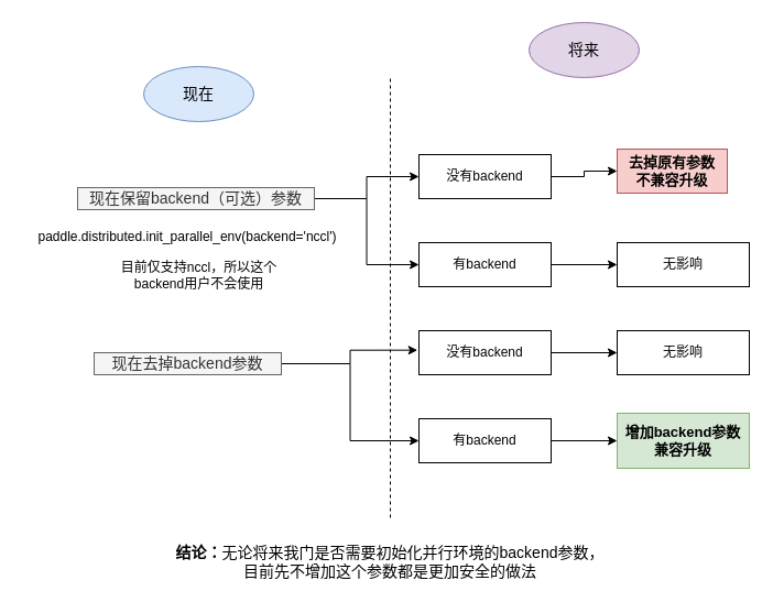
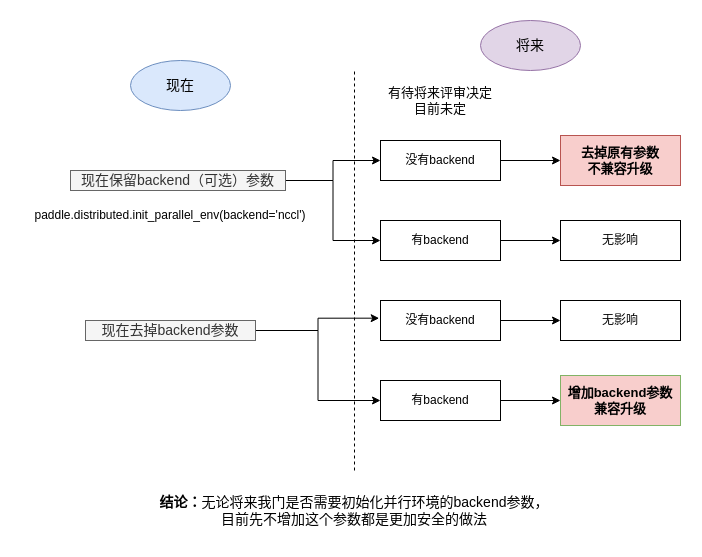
+ <mxCell id="24" value="有待将来评审决定&lt;br&gt;目前未定" style="text;html=1;strokeColor=none;fillColor=none;align=center;verticalAlign=middle;whiteSpace=wrap;rounded=0;fontSize=13;" vertex="1" parent="1"><mxGeometry x="380" y="90" width="120" height="20" as="geometry" /></mxCell>
- <mxCell id="20" value="&lt;b style=&quot;font-size: 13px;&quot;&gt;去掉原有参数&lt;br style=&quot;font-size: 13px;&quot;&gt;不兼容升级&lt;/b&gt;" style="rounded=0;whiteSpace=wrap;html=1;fontSize=13;fillColor=#f8cecc;strokeColor=#b85450;" vertex="1" parent="1"><mxGeometry x="560" y="135" width="100" height="40" as="geometry" /></mxCell>
+ <mxCell id="20" value="&lt;b style=&quot;font-size: 13px;&quot;&gt;去掉原有参数&lt;br style=&quot;font-size: 13px;&quot;&gt;不兼容升级&lt;/b&gt;" style="rounded=0;whiteSpace=wrap;html=1;fontSize=13;fillColor=#f8cecc;strokeColor=#b85450;" vertex="1" parent="1"><mxGeometry x="560" y="135" width="120" height="50" as="geometry" /></mxCell>
- <mxCell id="26" value="目前仅支持nccl，所以这个backend用户不会使用" style="text;html=1;strokeColor=none;fillColor=none;align=center;verticalAlign=middle;whiteSpace=wrap;rounded=0;fontSize=12;" vertex="1" parent="1"><mxGeometry x="92.5" y="240" width="175" height="20" as="geometry" /></mxCell>
- <mxCell id="22" value="&lt;b style=&quot;font-size: 13px;&quot;&gt;增加backend参数&lt;br style=&quot;font-size: 13px;&quot;&gt;兼容升级&lt;/b&gt;" style="rounded=0;whiteSpace=wrap;html=1;fontSize=13;fillColor=#d5e8d4;strokeColor=#82b366;" vertex="1" parent="1"><mxGeometry x="560" y="375" width="120" height="50" as="geometry" /></mxCell>
+ <mxCell id="22" value="&lt;b style=&quot;font-size: 13px;&quot;&gt;增加backend参数&lt;br style=&quot;font-size: 13px;&quot;&gt;兼容升级&lt;/b&gt;" style="rounded=0;whiteSpace=wrap;html=1;fontSize=13;fillColor=#f8cecc;strokeColor=#82b366;" vertex="1" parent="1"><mxGeometry x="560" y="375" width="120" height="50" as="geometry" /></mxCell>
